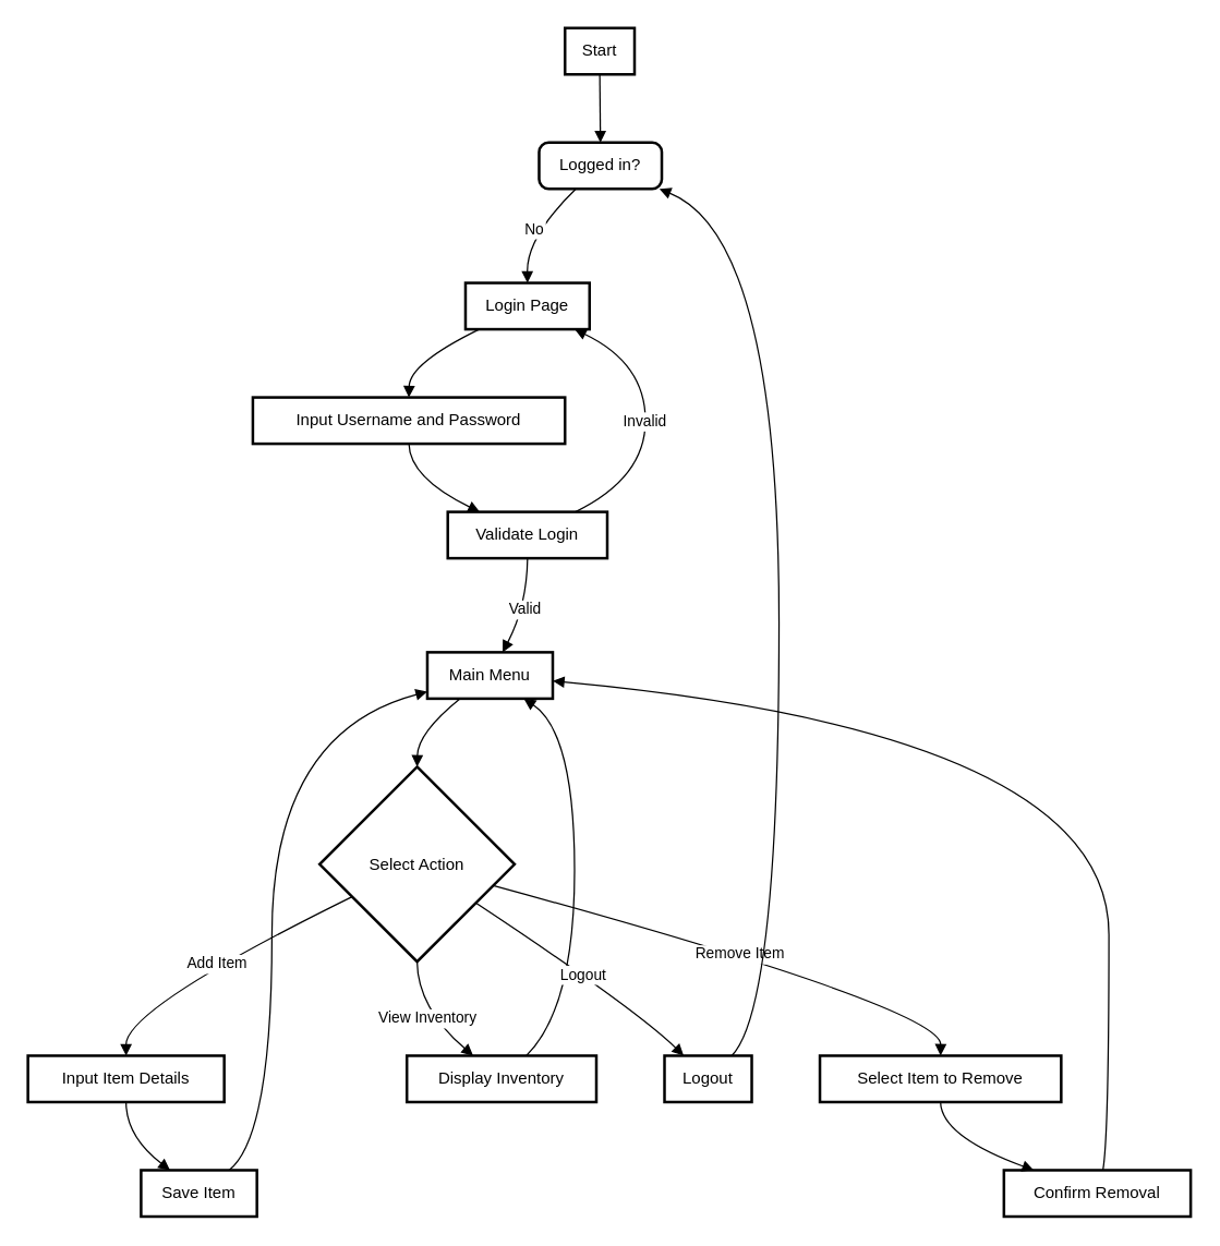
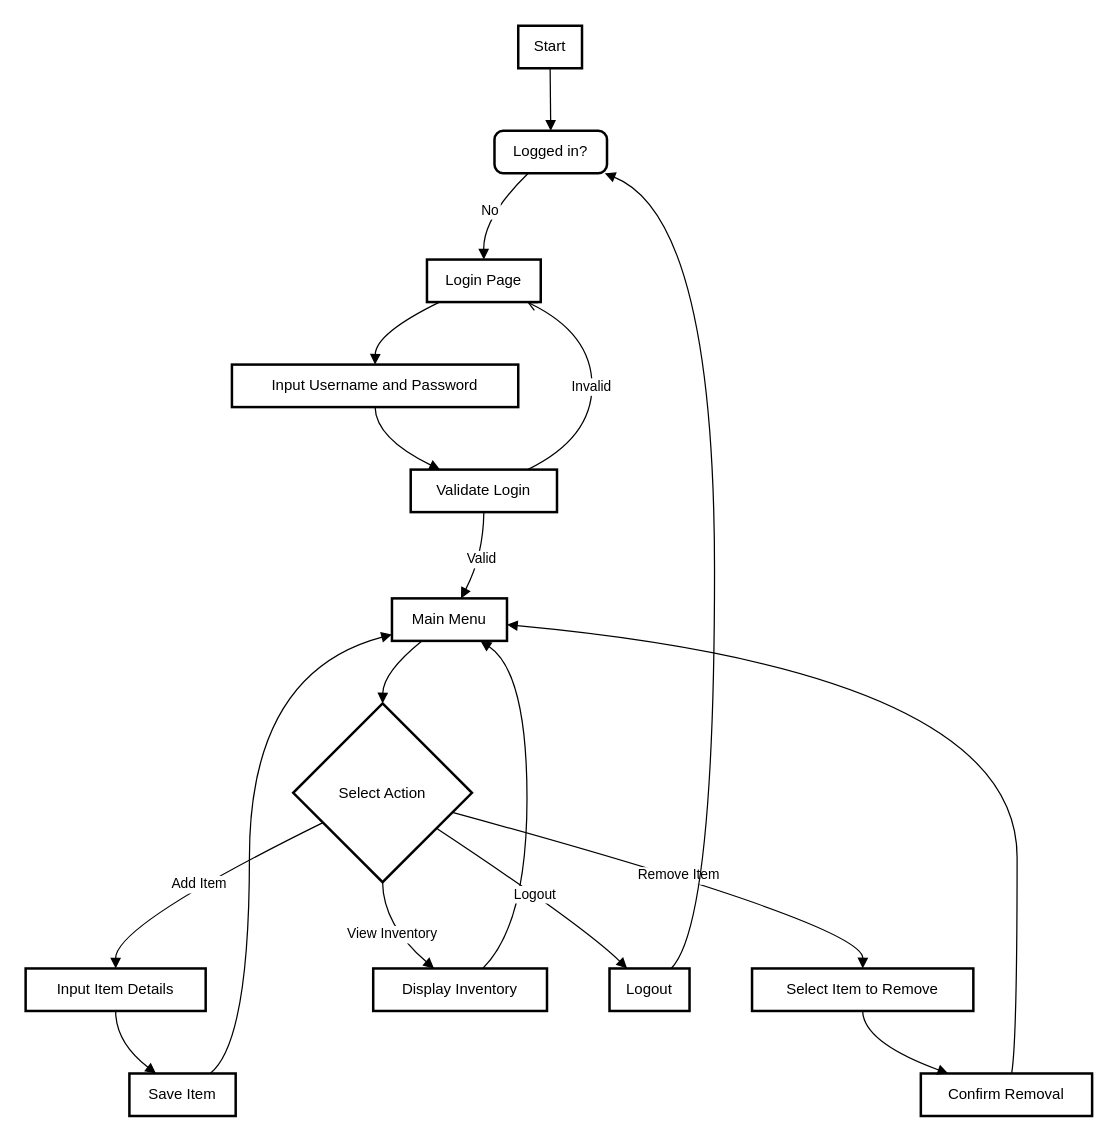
- <mxCell id="31" value="Invalid" style="curved=1;startArrow=none;endArrow=block;exitX=0.8;exitY=0;entryX=0.88;entryY=1;" edge="1" parent="1" source="14" target="12"><mxGeometry relative="1" as="geometry"><Array as="points"><mxPoint x="473" y="350" /><mxPoint x="473" y="266" /></Array></mxGeometry></mxCell>
+ <mxCell id="31" value="Invalid" style="curved=1;startArrow=none;endArrow=open;exitX=0.8;exitY=0;entryX=0.88;entryY=1;" edge="1" parent="1" source="14" target="12"><mxGeometry relative="1" as="geometry"><Array as="points"><mxPoint x="473" y="350" /><mxPoint x="473" y="266" /></Array></mxGeometry></mxCell>
